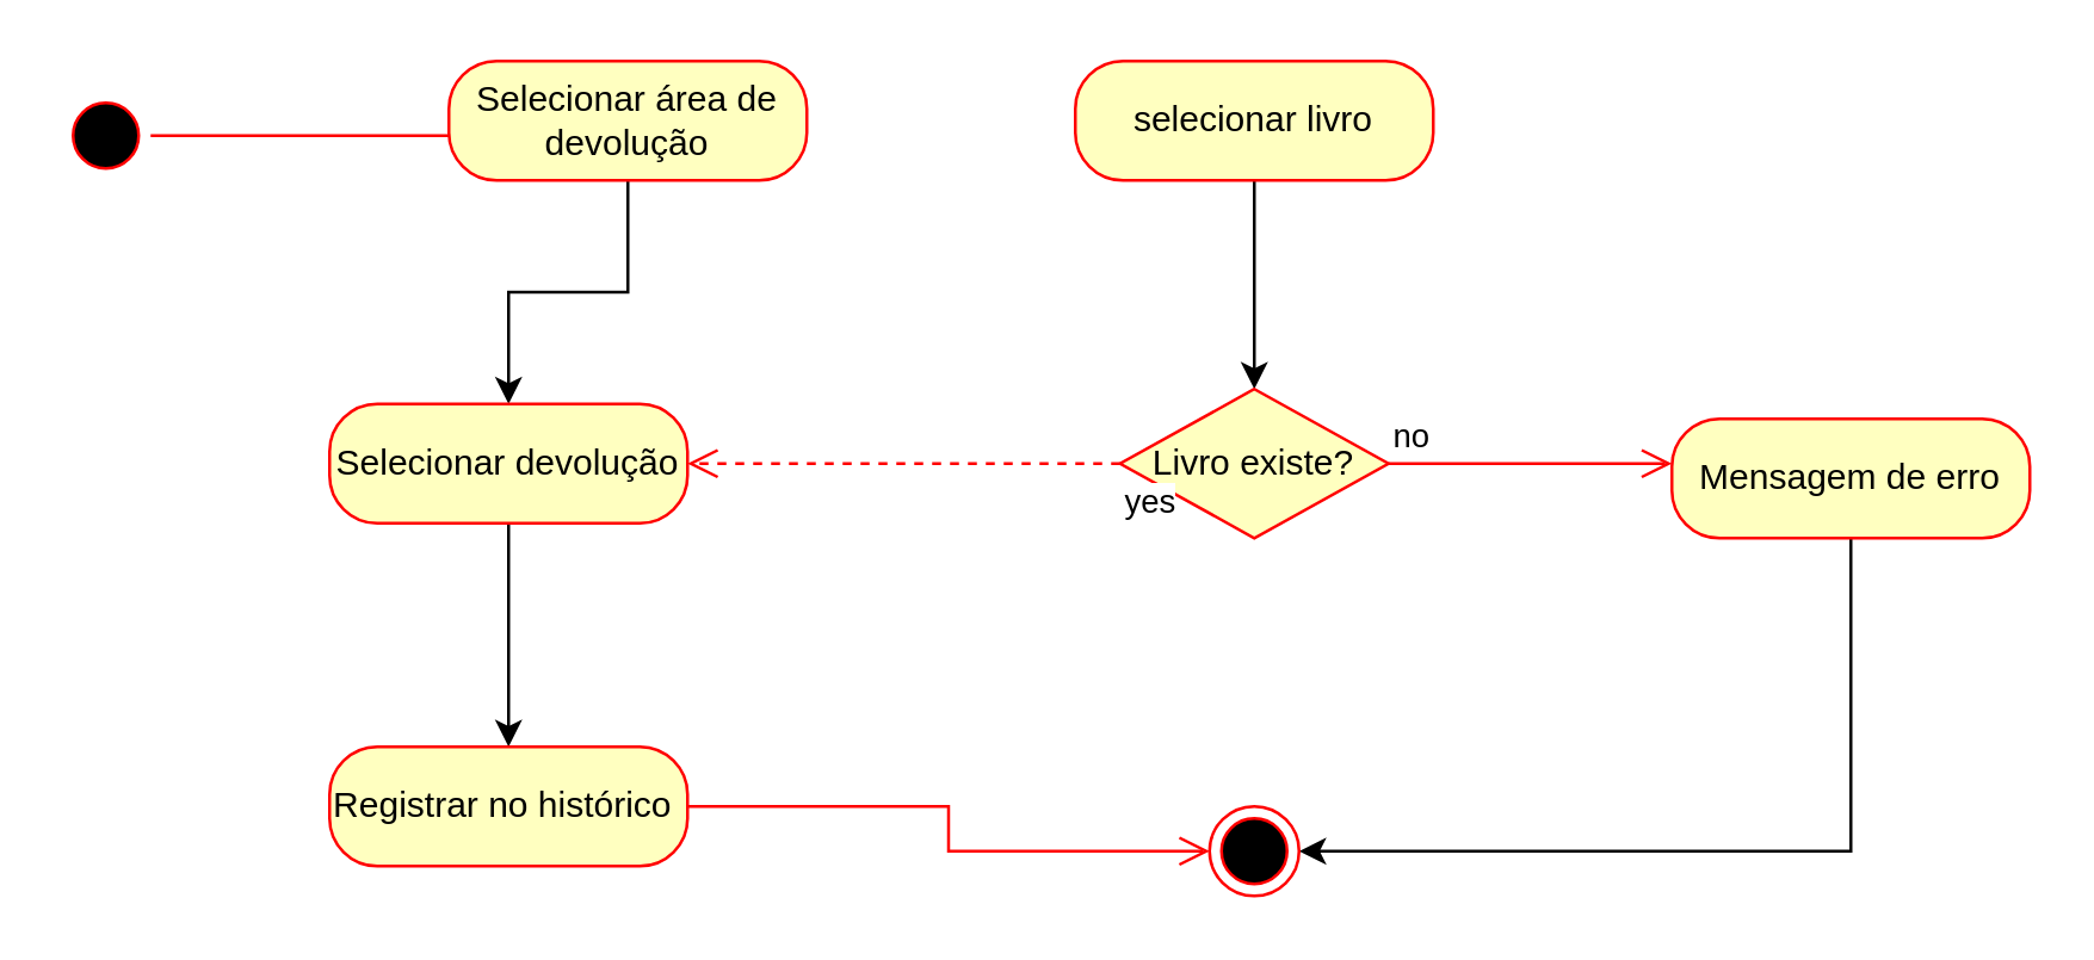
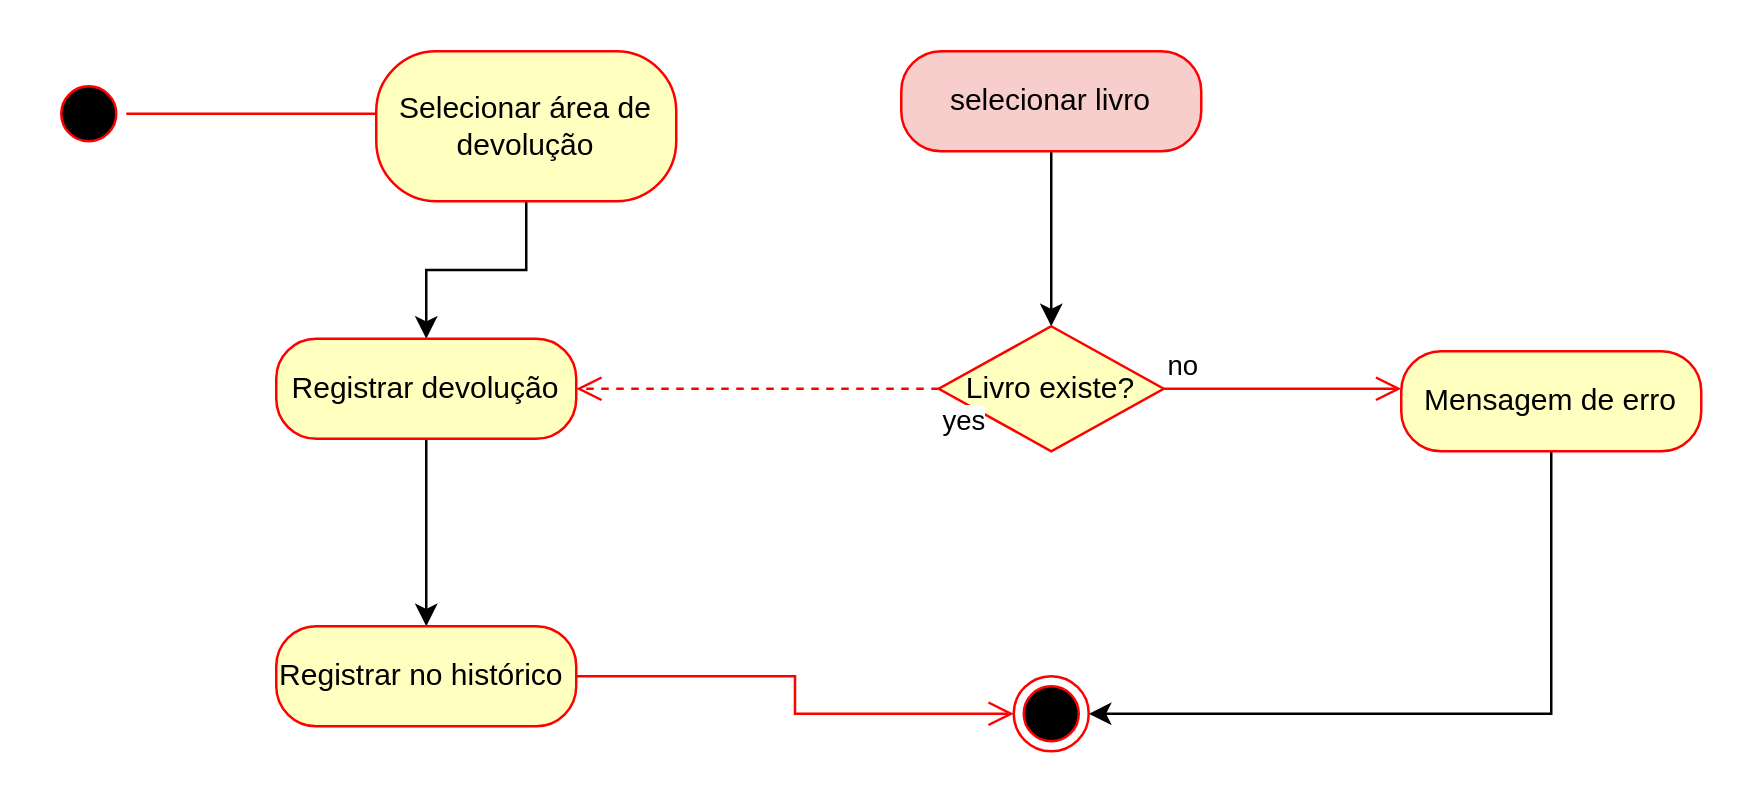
- <mxCell id="5" value="Selecionar área de devolução" style="rounded=1;whiteSpace=wrap;html=1;arcSize=40;fontColor=#000000;fillColor=#ffffc0;strokeColor=#ff0000;" vertex="1" parent="1"><mxGeometry x="150" y="20" width="120" height="40" as="geometry" /></mxCell>
+ <mxCell id="5" value="Selecionar área de devolução" style="rounded=1;whiteSpace=wrap;html=1;arcSize=40;fontColor=#000000;fillColor=#ffffc0;strokeColor=#ff0000;" vertex="1" parent="1"><mxGeometry x="150" y="20" width="120" height="60" as="geometry" /></mxCell>
- <mxCell id="7" value="selecionar livro" style="rounded=1;whiteSpace=wrap;html=1;arcSize=40;fontColor=#000000;fillColor=#ffffc0;strokeColor=#ff0000;" vertex="1" parent="1"><mxGeometry x="360" y="20" width="120" height="40" as="geometry" /></mxCell>
+ <mxCell id="7" value="selecionar livro" style="rounded=1;whiteSpace=wrap;html=1;arcSize=40;fontColor=#000000;fillColor=#f8cecc;strokeColor=#ff0000;" vertex="1" parent="1"><mxGeometry x="360" y="20" width="120" height="40" as="geometry" /></mxCell>
- <mxCell id="14" value="Selecionar devolução" style="rounded=1;whiteSpace=wrap;html=1;arcSize=40;fontColor=#000000;fillColor=#ffffc0;strokeColor=#ff0000;" vertex="1" parent="1"><mxGeometry x="110" y="135" width="120" height="40" as="geometry" /></mxCell>
+ <mxCell id="14" value="Registrar devolução" style="rounded=1;whiteSpace=wrap;html=1;arcSize=40;fontColor=#000000;fillColor=#ffffc0;strokeColor=#ff0000;" vertex="1" parent="1"><mxGeometry x="110" y="135" width="120" height="40" as="geometry" /></mxCell>
